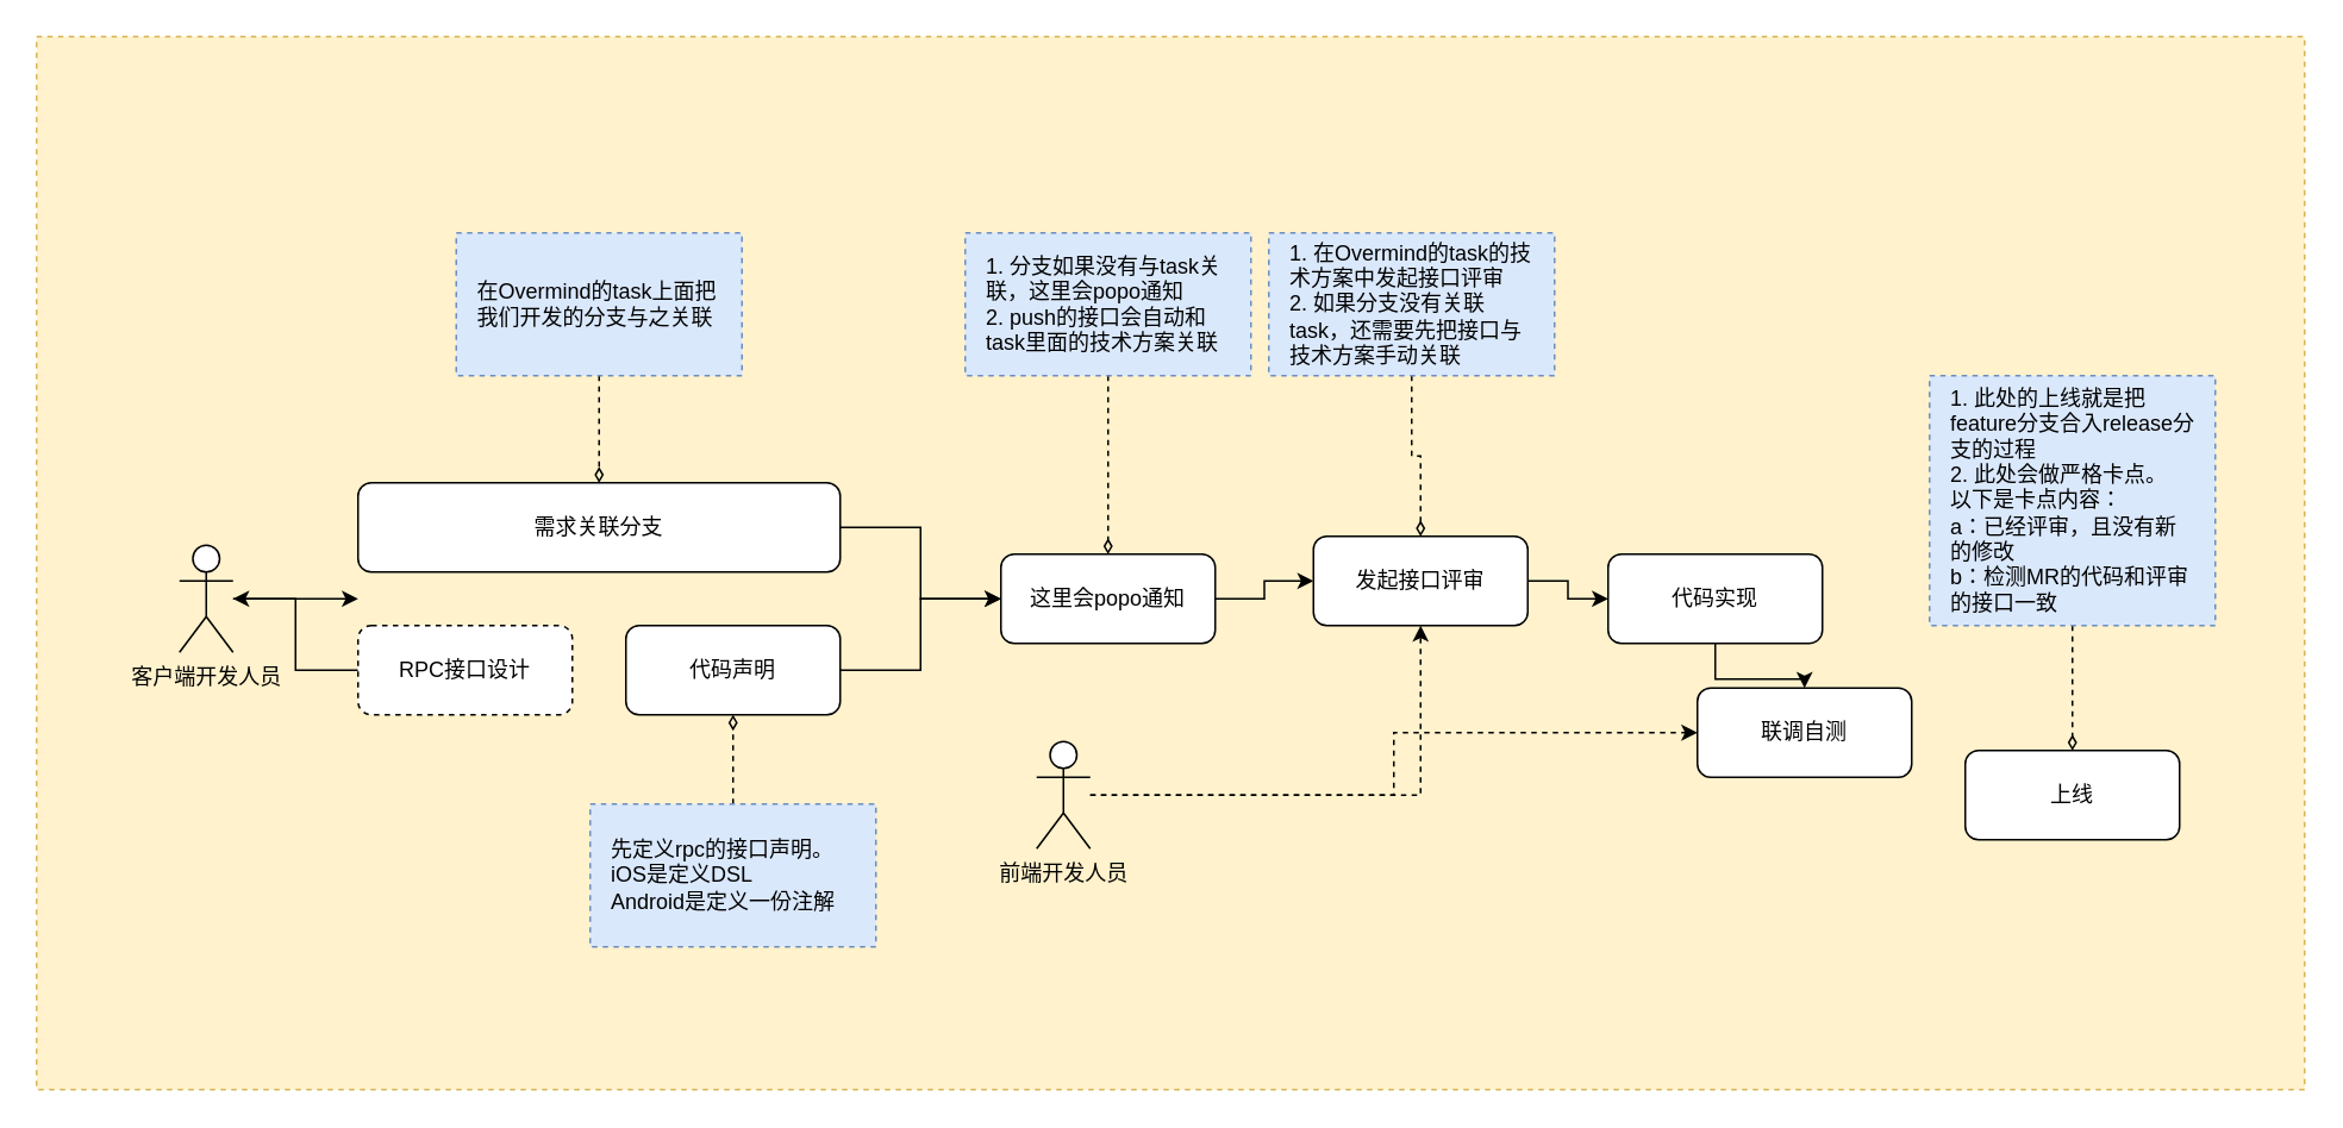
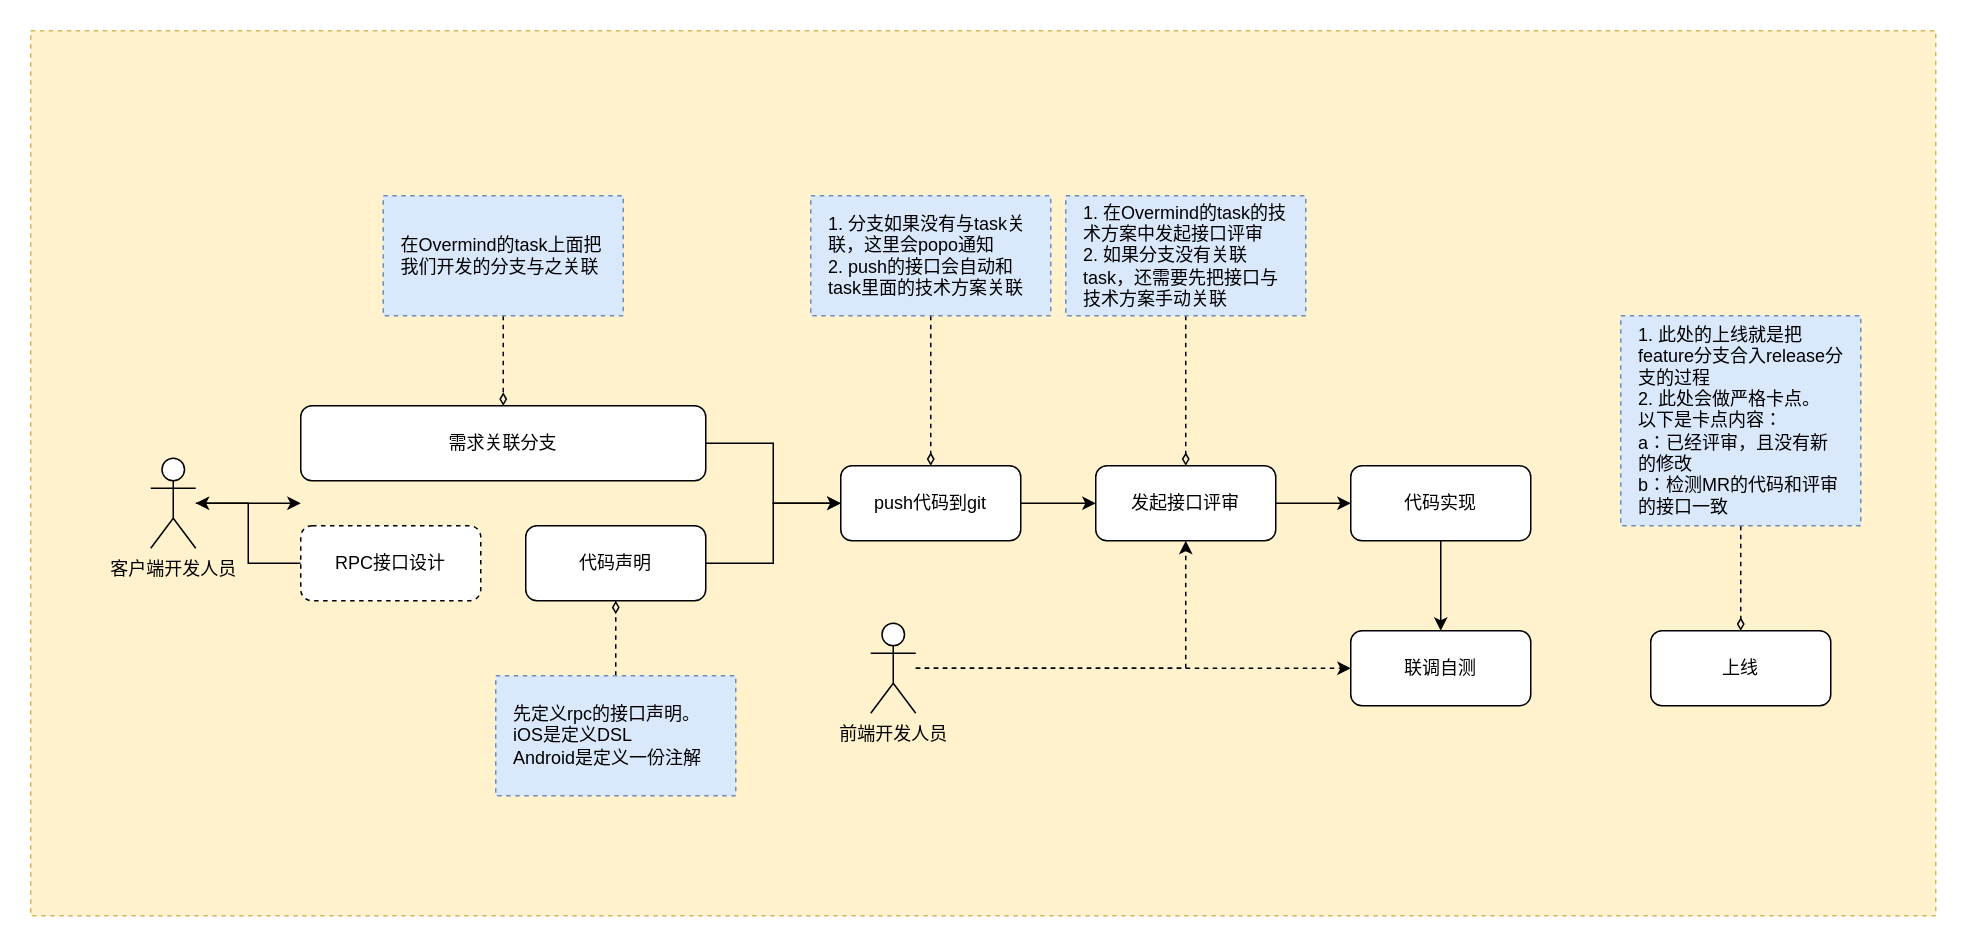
- <mxCell id="12" value="发起接口评审" style="rounded=1;whiteSpace=wrap;html=1;" vertex="1" parent="1"><mxGeometry x="735" y="300" width="120" height="50" as="geometry" /></mxCell>
+ <mxCell id="12" value="发起接口评审" style="rounded=1;whiteSpace=wrap;html=1;" vertex="1" parent="1"><mxGeometry x="730" y="310" width="120" height="50" as="geometry" /></mxCell>
- <mxCell id="10" value="这里会popo通知" style="rounded=1;whiteSpace=wrap;html=1;" vertex="1" parent="1"><mxGeometry x="560" y="310" width="120" height="50" as="geometry" /></mxCell>
+ <mxCell id="10" value="push代码到git" style="rounded=1;whiteSpace=wrap;html=1;" vertex="1" parent="1"><mxGeometry x="560" y="310" width="120" height="50" as="geometry" /></mxCell>
- <mxCell id="15" value="联调自测" style="rounded=1;whiteSpace=wrap;html=1;" vertex="1" parent="1"><mxGeometry x="950" y="385" width="120" height="50" as="geometry" /></mxCell>
+ <mxCell id="15" value="联调自测" style="rounded=1;whiteSpace=wrap;html=1;" vertex="1" parent="1"><mxGeometry x="900" y="420" width="120" height="50" as="geometry" /></mxCell>
